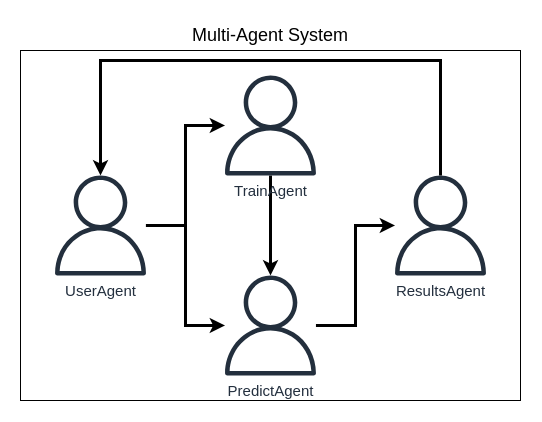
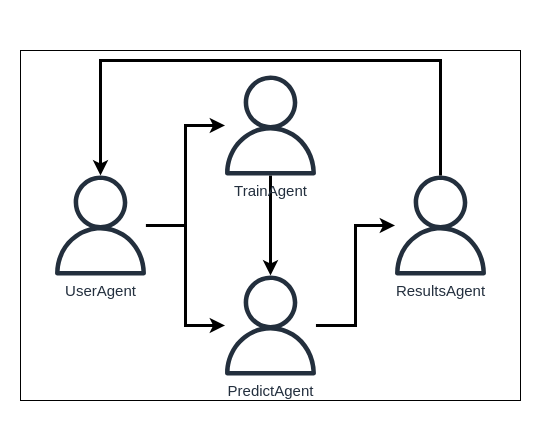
- <mxCell id="7" value="&lt;font style=&quot;font-size: 18px&quot;&gt;Multi-Agent System&lt;/font&gt;" style="text;html=1;strokeColor=none;fillColor=none;align=center;verticalAlign=middle;whiteSpace=wrap;rounded=0;" vertex="1" parent="1"><mxGeometry x="155" y="20" width="230" height="30" as="geometry" /></mxCell>
